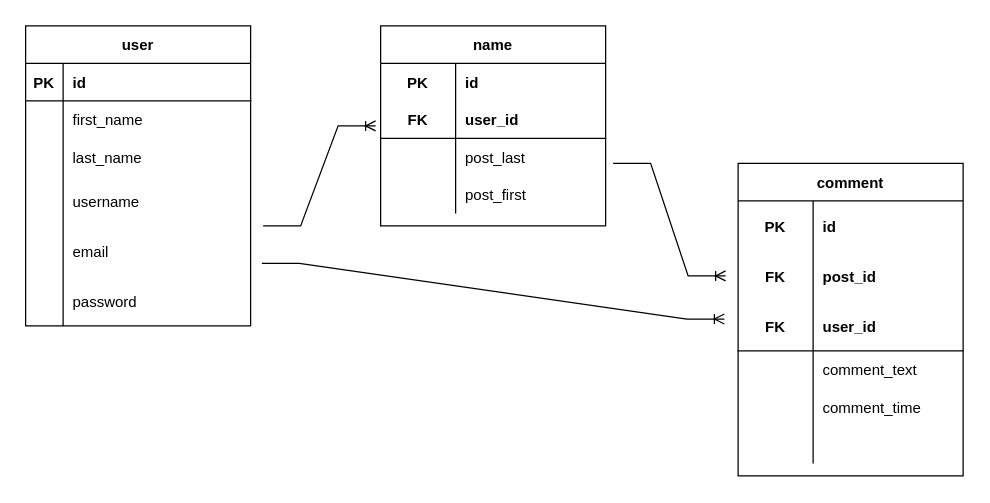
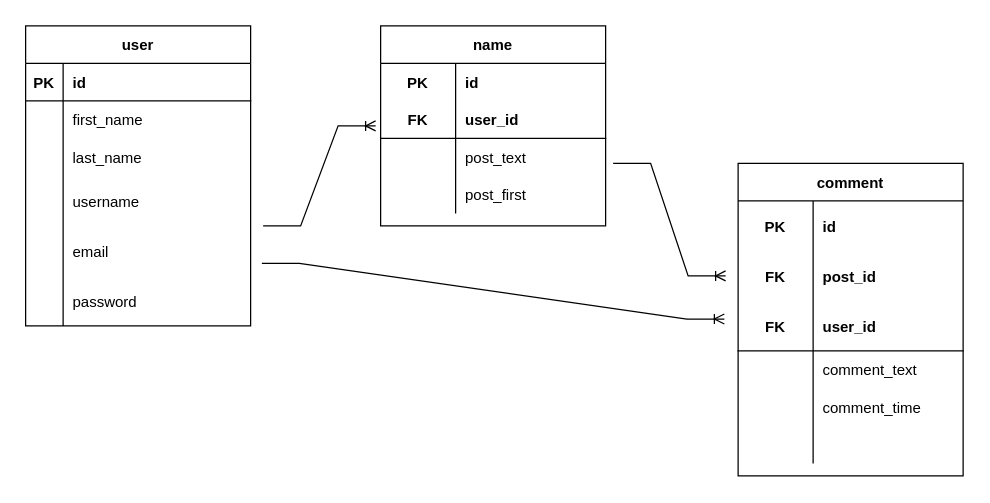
- <mxCell id="30" value="post_last" style="shape=partialRectangle;connectable=0;fillColor=none;top=0;left=0;bottom=0;right=0;align=left;spacingLeft=6;overflow=hidden;strokeColor=default;" vertex="1" parent="28"><mxGeometry x="60" width="120" height="30" as="geometry"><mxRectangle width="120" height="30" as="alternateBounds" /></mxGeometry></mxCell>
+ <mxCell id="30" value="post_text" style="shape=partialRectangle;connectable=0;fillColor=none;top=0;left=0;bottom=0;right=0;align=left;spacingLeft=6;overflow=hidden;strokeColor=default;" vertex="1" parent="28"><mxGeometry x="60" width="120" height="30" as="geometry"><mxRectangle width="120" height="30" as="alternateBounds" /></mxGeometry></mxCell>
